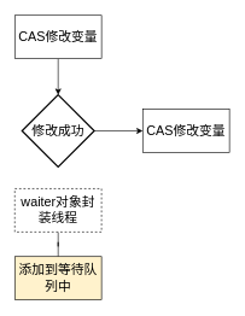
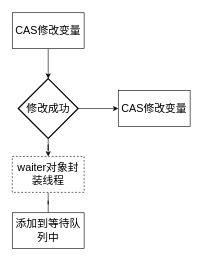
+ <mxCell id="4" value="" style="edgeStyle=orthogonalEdgeStyle;rounded=0;orthogonalLoop=1;jettySize=auto;html=1;fontSize=18;" edge="1" parent="1" source="6" target="8"><mxGeometry relative="1" as="geometry" /></mxCell>
- <mxCell id="9" value="添加到等待队列中" style="rounded=0;whiteSpace=wrap;html=1;fontSize=18;fillColor=#fff2cc;" vertex="1" parent="1"><mxGeometry x="20" y="354" width="120" height="60" as="geometry" /></mxCell>
+ <mxCell id="9" value="添加到等待队列中" style="rounded=0;whiteSpace=wrap;html=1;fontSize=18;" vertex="1" parent="1"><mxGeometry x="20" y="354" width="120" height="60" as="geometry" /></mxCell>
